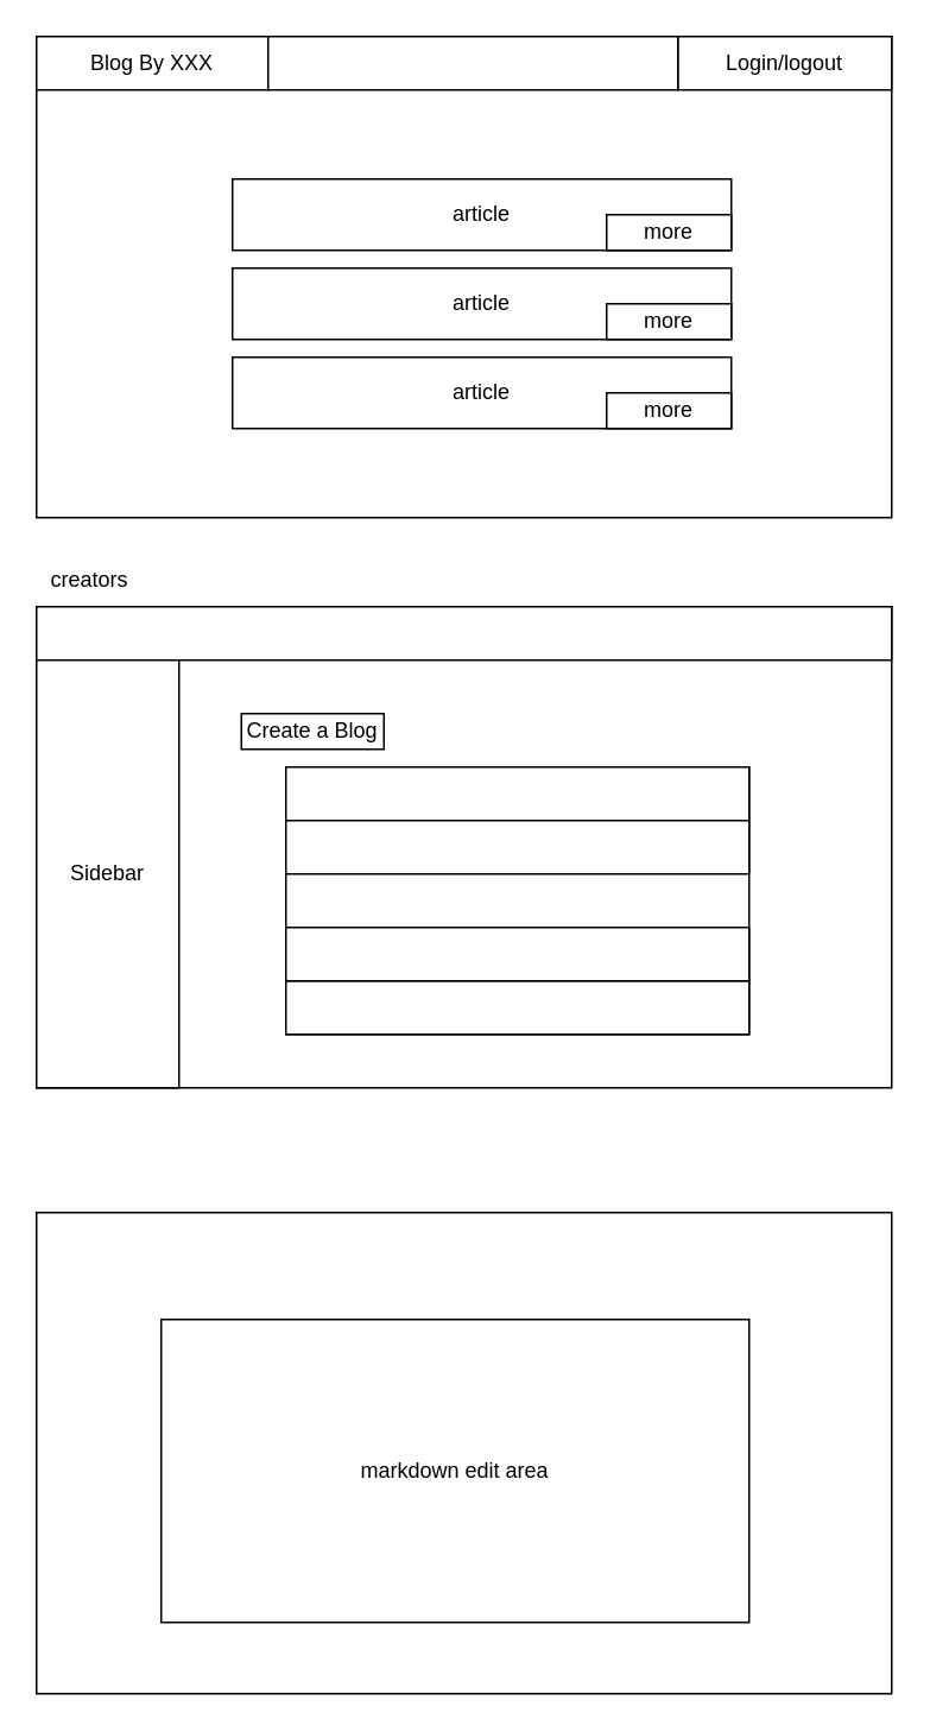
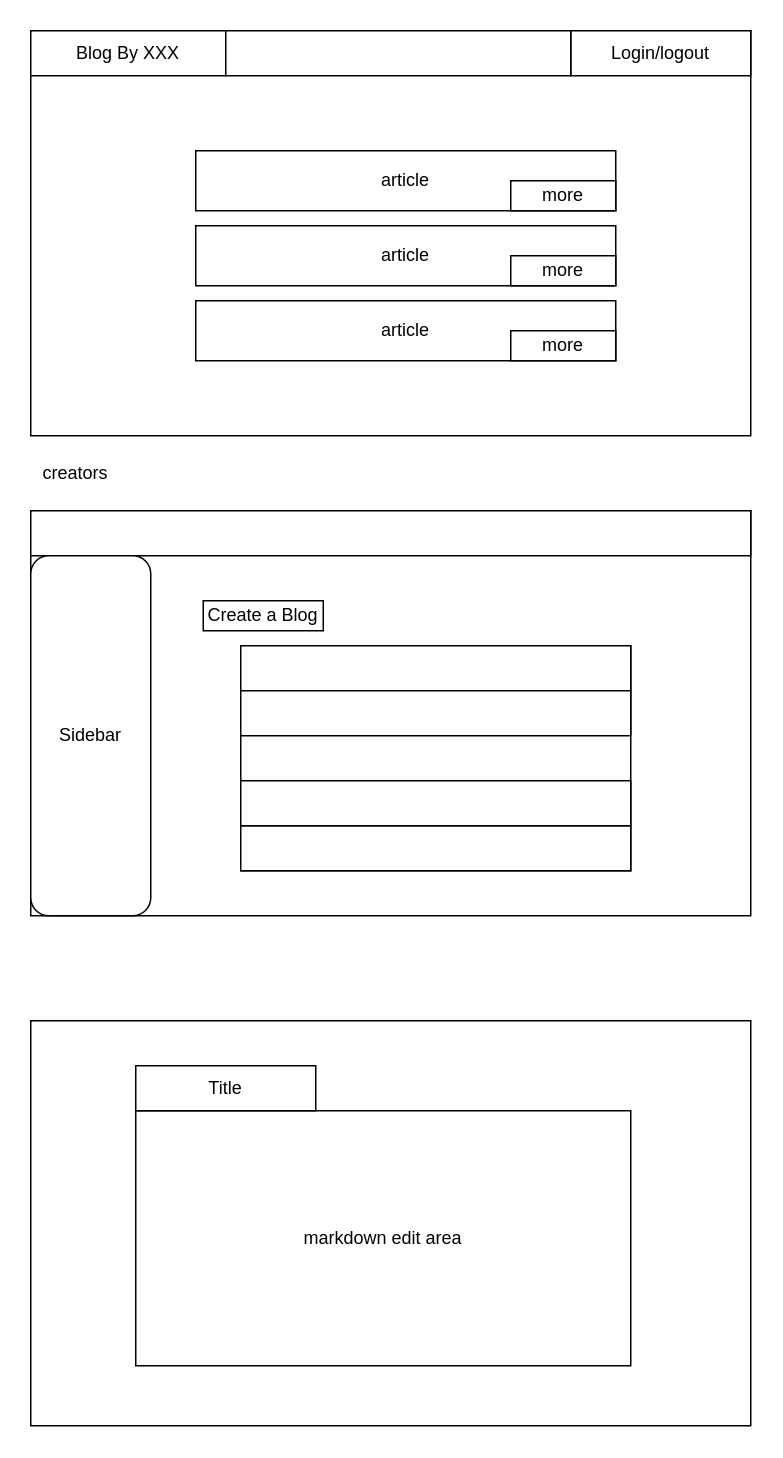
- <mxCell id="9" value="creators" style="text;html=1;strokeColor=none;fillColor=none;align=center;verticalAlign=middle;whiteSpace=wrap;rounded=0;" vertex="1" parent="1"><mxGeometry x="20" y="310" width="60" height="30" as="geometry" /></mxCell>
+ <mxCell id="9" value="creators" style="text;html=1;strokeColor=none;fillColor=none;align=center;verticalAlign=middle;whiteSpace=wrap;rounded=0;" vertex="1" parent="1"><mxGeometry x="20" y="300" width="60" height="30" as="geometry" /></mxCell>
- <mxCell id="11" value="Sidebar" style="rounded=0;whiteSpace=wrap;html=1;" vertex="1" parent="1"><mxGeometry x="20" y="370" width="80" height="240" as="geometry" /></mxCell>
+ <mxCell id="11" value="Sidebar" style="whiteSpace=wrap;html=1;rounded=1;" vertex="1" parent="1"><mxGeometry x="20" y="370" width="80" height="240" as="geometry" /></mxCell>
+ <mxCell id="24" value="Title" style="rounded=0;whiteSpace=wrap;html=1;" vertex="1" parent="1"><mxGeometry x="90" y="710" width="120" height="30" as="geometry" /></mxCell>
